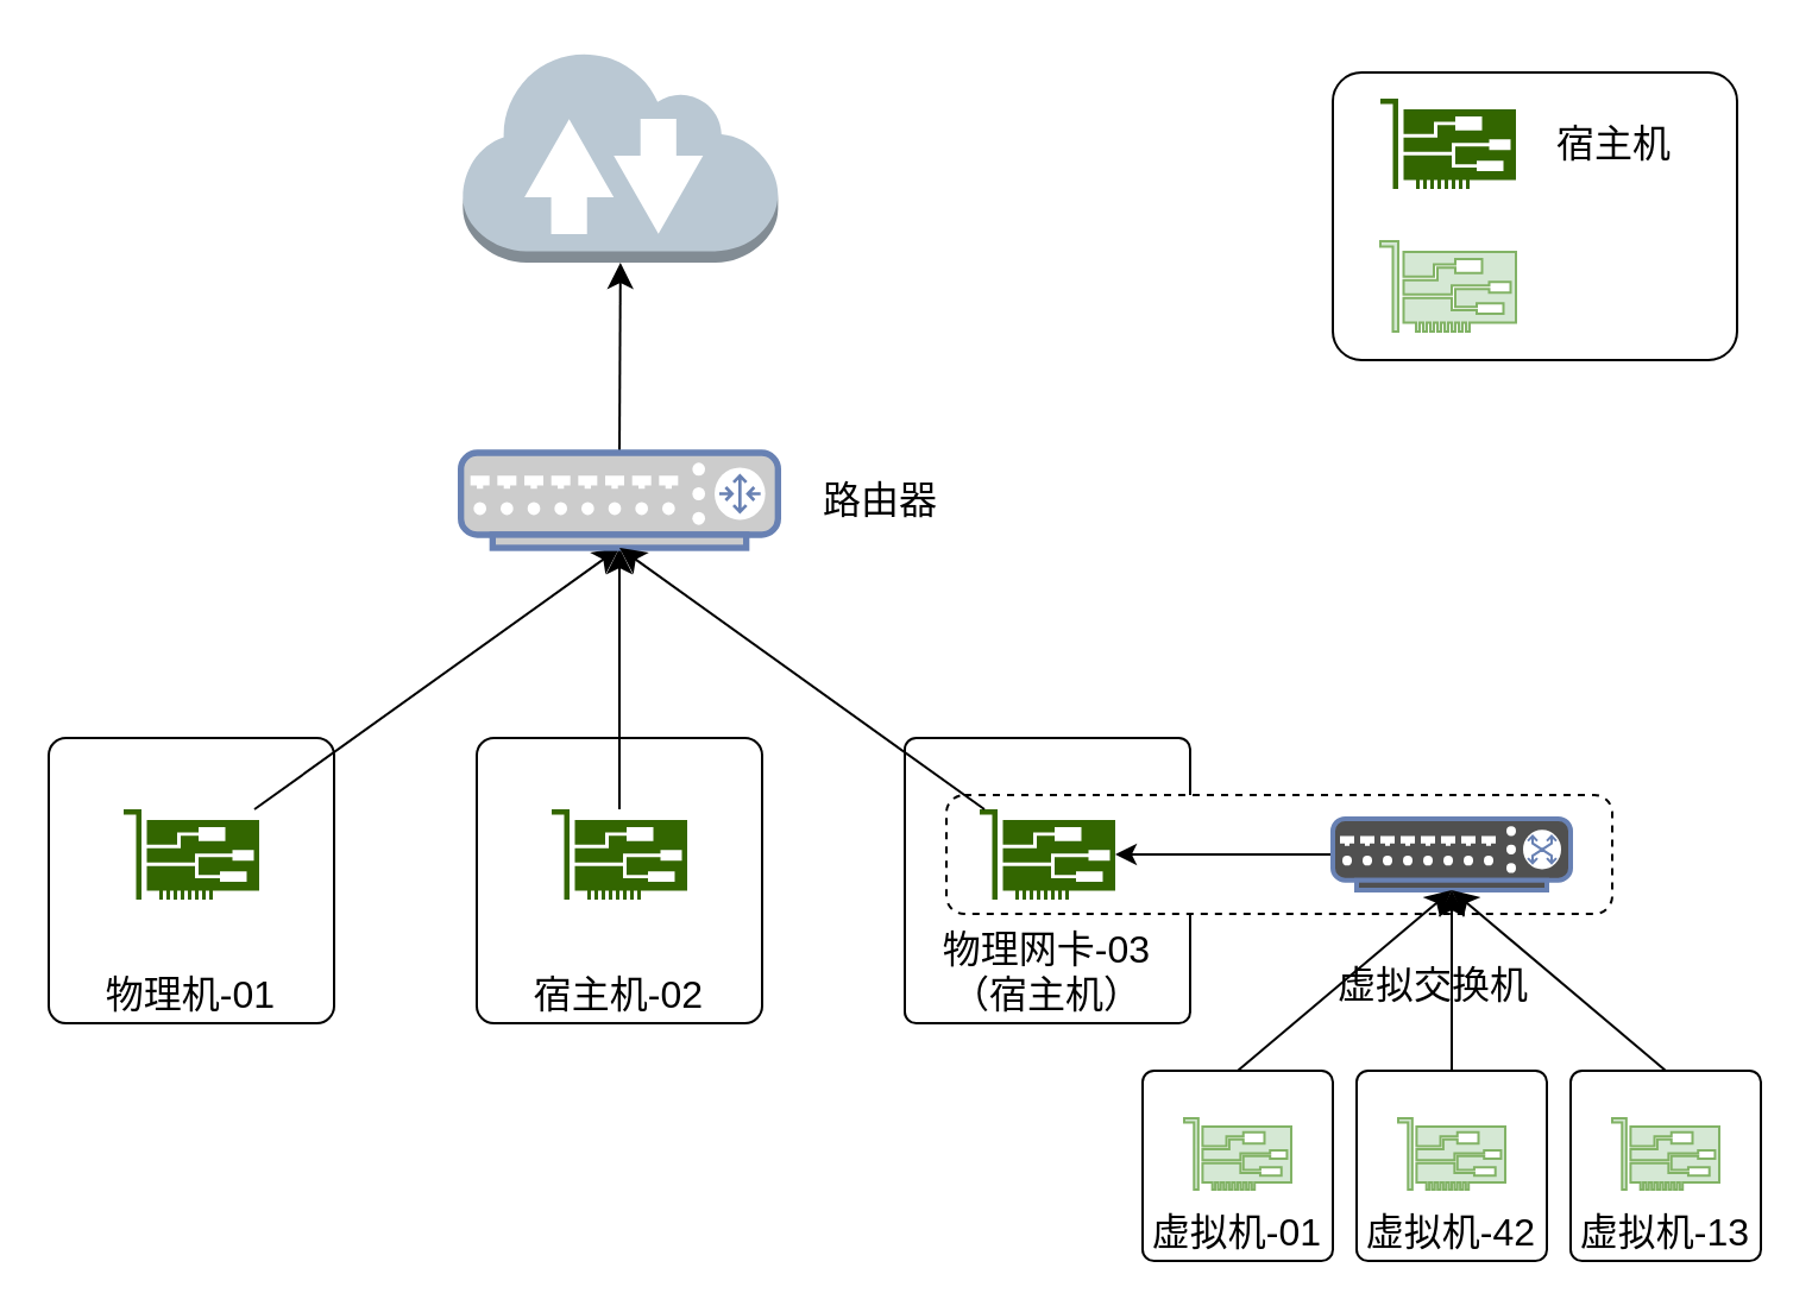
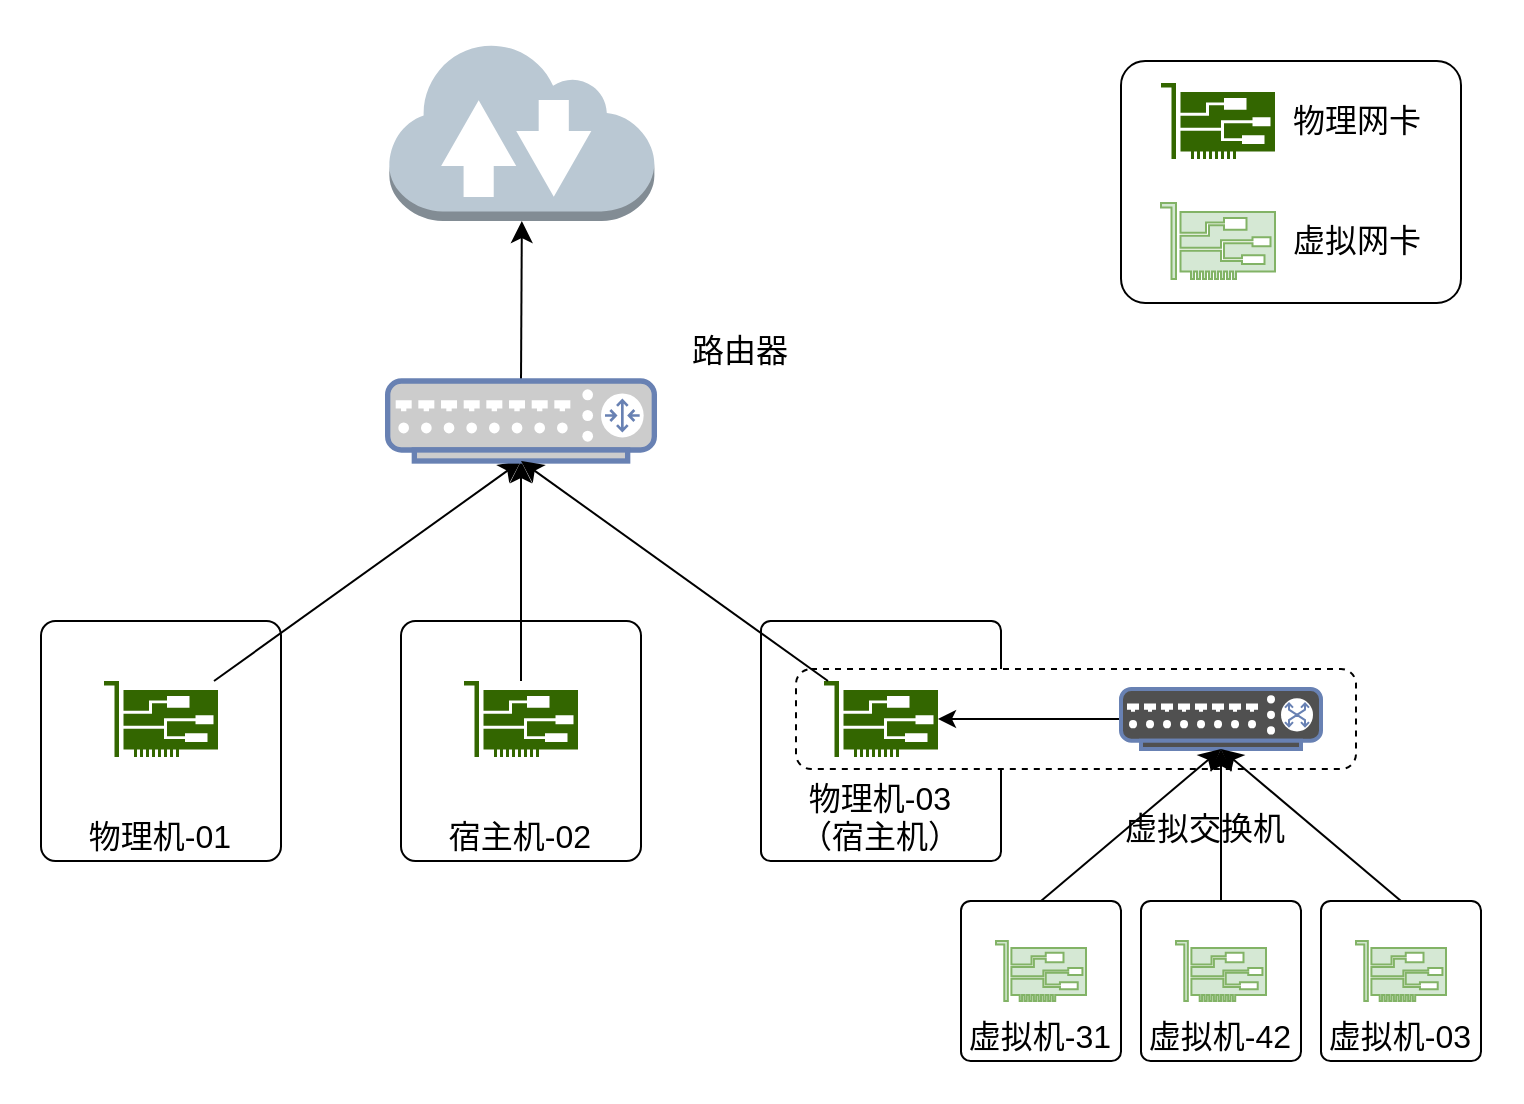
- <mxCell id="18" value="宿主机" style="text;html=1;strokeColor=none;fillColor=none;align=center;verticalAlign=middle;whiteSpace=wrap;rounded=0;fontSize=16;" parent="14" vertex="1"><mxGeometry x="77" y="15" width="83" height="30" as="geometry" /></mxCell>
+ <mxCell id="18" value="物理网卡" style="text;html=1;strokeColor=none;fillColor=none;align=center;verticalAlign=middle;whiteSpace=wrap;rounded=0;fontSize=16;" parent="14" vertex="1"><mxGeometry x="77" y="15" width="83" height="30" as="geometry" /></mxCell>
+ <mxCell id="19" value="虚拟网卡" style="text;html=1;strokeColor=none;fillColor=none;align=center;verticalAlign=middle;whiteSpace=wrap;rounded=0;fontSize=16;" parent="14" vertex="1"><mxGeometry x="77" y="75" width="83" height="30" as="geometry" /></mxCell>
- <mxCell id="12" value="路由器" style="text;html=1;strokeColor=none;fillColor=none;align=center;verticalAlign=middle;whiteSpace=wrap;rounded=0;fontSize=16;" parent="1" vertex="1"><mxGeometry x="340" y="195" width="60" height="30" as="geometry" /></mxCell>
+ <mxCell id="12" value="路由器" style="text;html=1;strokeColor=none;fillColor=none;align=center;verticalAlign=middle;whiteSpace=wrap;rounded=0;fontSize=16;" parent="1" vertex="1"><mxGeometry x="340" y="160" width="60" height="30" as="geometry" /></mxCell>
- <mxCell id="2" value="物理网卡-03&lt;br&gt;（宿主机）" style="rounded=1;whiteSpace=wrap;html=1;fontSize=16;arcSize=4;align=center;verticalAlign=bottom;" parent="1" vertex="1"><mxGeometry x="380" y="310" width="120" height="120" as="geometry" /></mxCell>
+ <mxCell id="2" value="物理机-03&lt;br&gt;（宿主机）" style="rounded=1;whiteSpace=wrap;html=1;fontSize=16;arcSize=4;align=center;verticalAlign=bottom;" parent="1" vertex="1"><mxGeometry x="380" y="310" width="120" height="120" as="geometry" /></mxCell>
- <mxCell id="24" value="虚拟机-01" style="rounded=1;whiteSpace=wrap;html=1;fontSize=16;arcSize=6;align=center;verticalAlign=bottom;" parent="1" vertex="1"><mxGeometry x="480" y="450" width="80" height="80" as="geometry" /></mxCell>
+ <mxCell id="24" value="虚拟机-31" style="rounded=1;whiteSpace=wrap;html=1;fontSize=16;arcSize=6;align=center;verticalAlign=bottom;" parent="1" vertex="1"><mxGeometry x="480" y="450" width="80" height="80" as="geometry" /></mxCell>
- <mxCell id="29" value="虚拟机-13" style="rounded=1;whiteSpace=wrap;html=1;fontSize=16;arcSize=6;align=center;verticalAlign=bottom;" parent="1" vertex="1"><mxGeometry x="660" y="450" width="80" height="80" as="geometry" /></mxCell>
+ <mxCell id="29" value="虚拟机-03" style="rounded=1;whiteSpace=wrap;html=1;fontSize=16;arcSize=6;align=center;verticalAlign=bottom;" parent="1" vertex="1"><mxGeometry x="660" y="450" width="80" height="80" as="geometry" /></mxCell>
